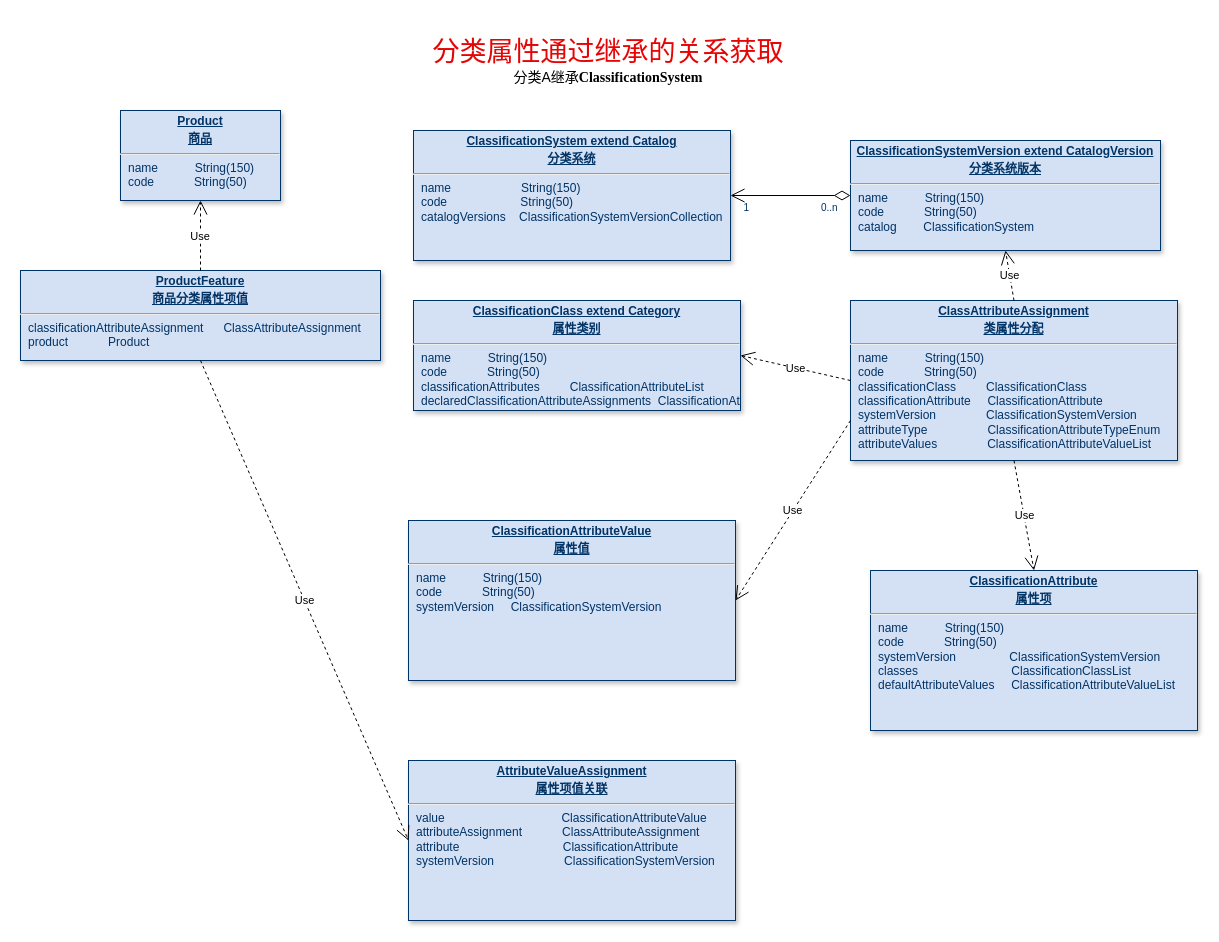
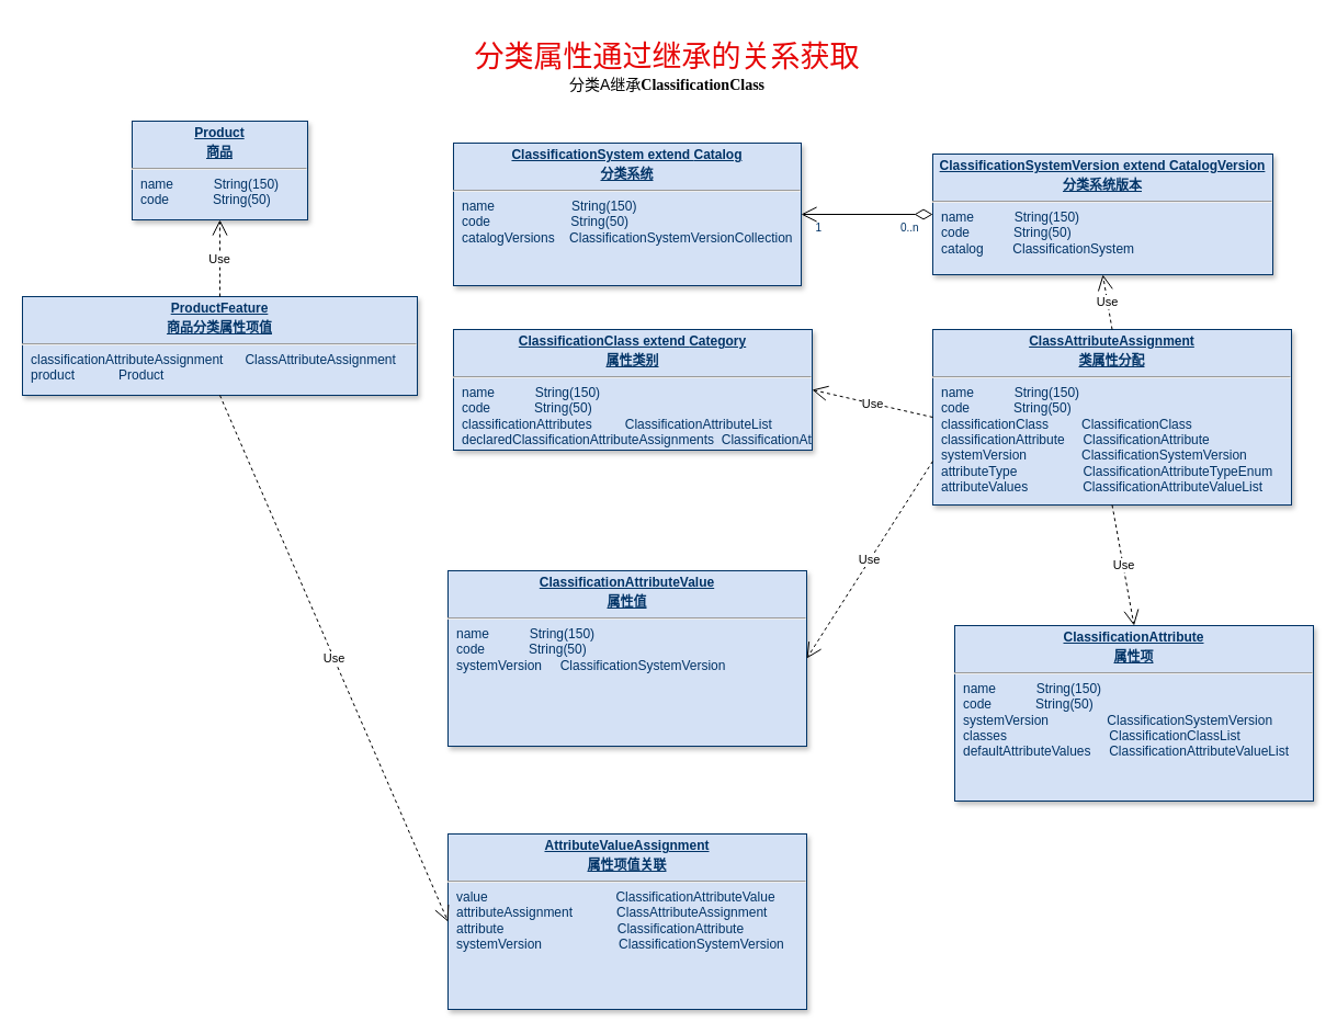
- <mxCell id="20" value="&lt;font style=&quot;font-size: 14px;&quot;&gt;&lt;span style=&quot;color: rgb(230, 5, 5); font-size: 27px;&quot;&gt;分类属性通过继承的关系获取&lt;/span&gt;&lt;br&gt;&lt;font face=&quot;Helvetica&quot; style=&quot;font-size: 14px;&quot;&gt;分类A继承&lt;/font&gt;&lt;/font&gt;&lt;b style=&quot;text-wrap: nowrap; font-size: 14px;&quot;&gt;&lt;font face=&quot;AT_Fen1BJLqGnFipQXmh&quot; style=&quot;font-size: 14px;&quot;&gt;ClassificationSystem&lt;/font&gt;&lt;/b&gt;" style="text;html=1;align=center;verticalAlign=middle;whiteSpace=wrap;rounded=0;" vertex="1" parent="1"><mxGeometry x="408" y="20" width="400" height="81" as="geometry" /></mxCell>
+ <mxCell id="20" value="&lt;font style=&quot;font-size: 14px;&quot;&gt;&lt;span style=&quot;color: rgb(230, 5, 5); font-size: 27px;&quot;&gt;分类属性通过继承的关系获取&lt;/span&gt;&lt;br&gt;&lt;font face=&quot;Helvetica&quot; style=&quot;font-size: 14px;&quot;&gt;分类A继承&lt;/font&gt;&lt;/font&gt;&lt;b style=&quot;text-wrap: nowrap; font-size: 14px;&quot;&gt;&lt;font face=&quot;AT_Fen1BJLqGnFipQXmh&quot; style=&quot;font-size: 14px;&quot;&gt;ClassificationClass&lt;/font&gt;&lt;/b&gt;" style="text;html=1;align=center;verticalAlign=middle;whiteSpace=wrap;rounded=0;" vertex="1" parent="1"><mxGeometry x="408" y="20" width="400" height="81" as="geometry" /></mxCell>
